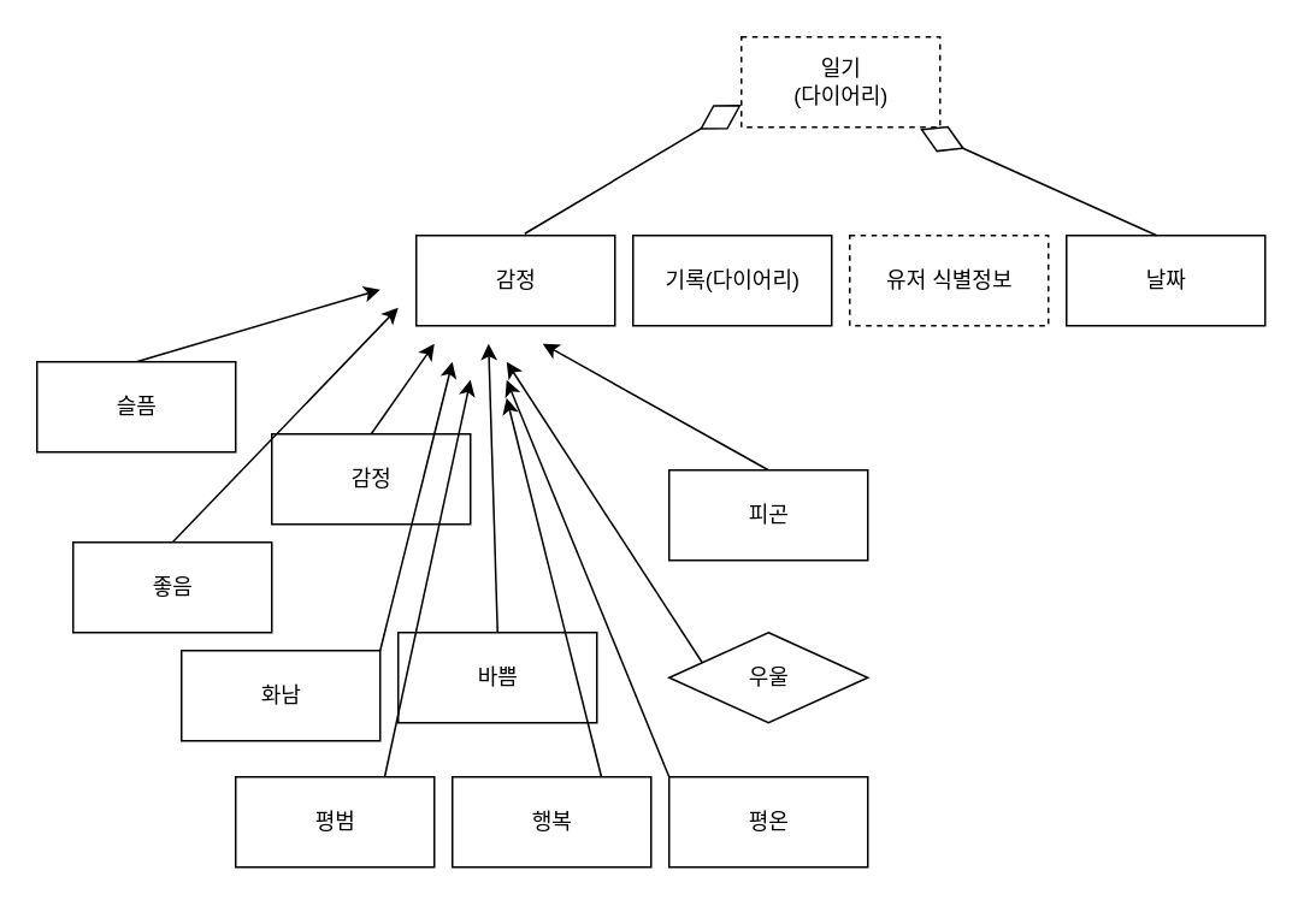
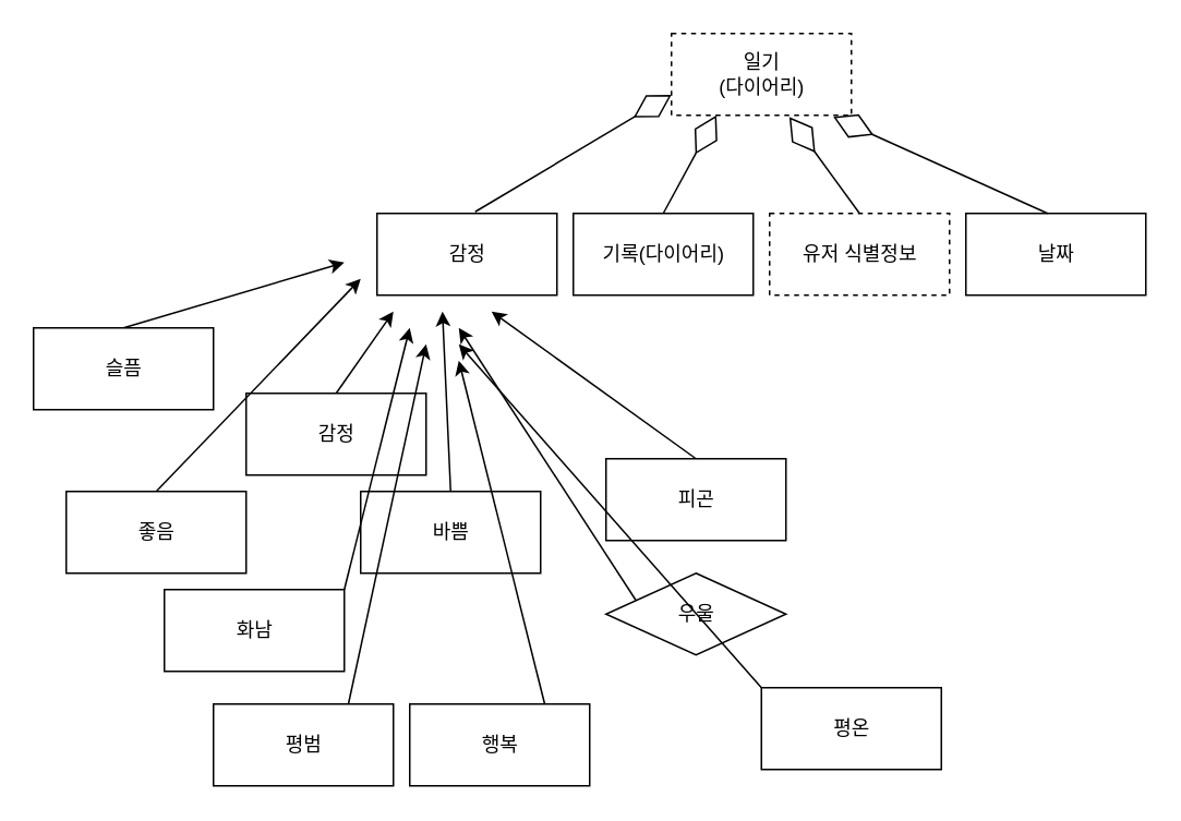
+ <mxCell id="9" value="" style="endArrow=diamondThin;endFill=0;endSize=24;html=1;entryX=0.655;entryY=1.02;entryDx=0;entryDy=0;exitX=0.5;exitY=0;exitDx=0;exitDy=0;entryPerimeter=0;" edge="1" parent="1" source="5" target="2"><mxGeometry width="160" relative="1" as="geometry"><mxPoint x="310" y="149" as="sourcePoint" /><mxPoint x="430" y="77.5" as="targetPoint" /></mxGeometry></mxCell>
+ <mxCell id="8" value="" style="endArrow=diamondThin;endFill=0;endSize=24;html=1;entryX=0.25;entryY=1;entryDx=0;entryDy=0;exitX=0.5;exitY=0;exitDx=0;exitDy=0;" edge="1" parent="1" source="4" target="2"><mxGeometry width="160" relative="1" as="geometry"><mxPoint x="300" y="139" as="sourcePoint" /><mxPoint x="420" y="67.5" as="targetPoint" /></mxGeometry></mxCell>
- <mxCell id="22" value="피곤" style="html=1;" vertex="1" parent="1"><mxGeometry x="370" y="260" width="110" height="50" as="geometry" /></mxCell>
+ <mxCell id="22" value="피곤" style="html=1;" vertex="1" parent="1"><mxGeometry x="370" y="280" width="110" height="50" as="geometry" /></mxCell>
- <mxCell id="14" value="바쁨" style="html=1;" vertex="1" parent="1"><mxGeometry x="220" y="350" width="110" height="50" as="geometry" /></mxCell>
+ <mxCell id="14" value="바쁨" style="html=1;" vertex="1" parent="1"><mxGeometry x="220" y="300" width="110" height="50" as="geometry" /></mxCell>
- <mxCell id="26" value="평온" style="html=1;" vertex="1" parent="1"><mxGeometry x="370" y="430" width="110" height="50" as="geometry" /></mxCell>
+ <mxCell id="26" value="평온" style="html=1;" vertex="1" parent="1"><mxGeometry x="465" y="420" width="110" height="50" as="geometry" /></mxCell>
